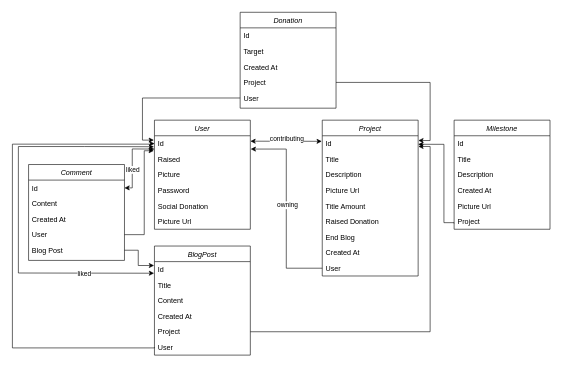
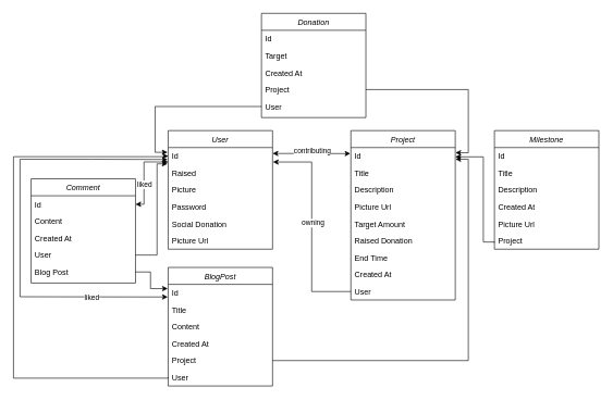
- <mxCell id="14" value="Title Amount" style="text;align=left;verticalAlign=top;spacingLeft=4;spacingRight=4;overflow=hidden;rotatable=0;points=[[0,0.5],[1,0.5]];portConstraint=eastwest;rounded=0;shadow=0;html=0;" vertex="1" parent="9"><mxGeometry y="130" width="160" height="26" as="geometry" /></mxCell>
+ <mxCell id="14" value="Target Amount" style="text;align=left;verticalAlign=top;spacingLeft=4;spacingRight=4;overflow=hidden;rotatable=0;points=[[0,0.5],[1,0.5]];portConstraint=eastwest;rounded=0;shadow=0;html=0;" vertex="1" parent="9"><mxGeometry y="130" width="160" height="26" as="geometry" /></mxCell>
- <mxCell id="16" value="End Blog" style="text;align=left;verticalAlign=top;spacingLeft=4;spacingRight=4;overflow=hidden;rotatable=0;points=[[0,0.5],[1,0.5]];portConstraint=eastwest;rounded=0;shadow=0;html=0;" vertex="1" parent="9"><mxGeometry y="182" width="160" height="26" as="geometry" /></mxCell>
+ <mxCell id="16" value="End Time" style="text;align=left;verticalAlign=top;spacingLeft=4;spacingRight=4;overflow=hidden;rotatable=0;points=[[0,0.5],[1,0.5]];portConstraint=eastwest;rounded=0;shadow=0;html=0;" vertex="1" parent="9"><mxGeometry y="182" width="160" height="26" as="geometry" /></mxCell>
